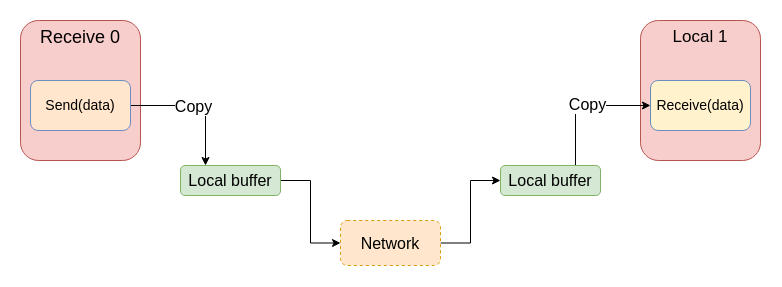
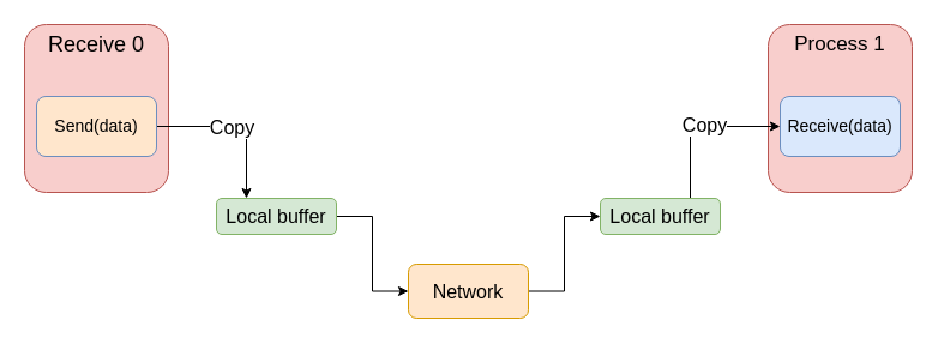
- <mxCell id="3" value="Local 1" style="rounded=1;whiteSpace=wrap;html=1;fillColor=#f8cecc;strokeColor=#b85450;fontSize=17;labelPosition=center;verticalLabelPosition=middle;align=center;verticalAlign=top;" vertex="1" parent="1"><mxGeometry x="640" y="20" width="120" height="140" as="geometry" /></mxCell>
+ <mxCell id="3" value="Process 1" style="rounded=1;whiteSpace=wrap;html=1;fillColor=#f8cecc;strokeColor=#b85450;fontSize=17;labelPosition=center;verticalLabelPosition=middle;align=center;verticalAlign=top;" vertex="1" parent="1"><mxGeometry x="640" y="20" width="120" height="140" as="geometry" /></mxCell>
- <mxCell id="4" value="Receive(data)" style="rounded=1;whiteSpace=wrap;html=1;fontSize=14;fillColor=#fff2cc;strokeColor=#6c8ebf;" vertex="1" parent="1"><mxGeometry x="650" y="80" width="100" height="50" as="geometry" /></mxCell>
+ <mxCell id="4" value="Receive(data)" style="rounded=1;whiteSpace=wrap;html=1;fontSize=14;fillColor=#dae8fc;strokeColor=#6c8ebf;" vertex="1" parent="1"><mxGeometry x="650" y="80" width="100" height="50" as="geometry" /></mxCell>
- <mxCell id="14" value="Network" style="rounded=1;whiteSpace=wrap;html=1;fontSize=16;fillColor=#ffe6cc;strokeColor=#d79b00;dashed=1;" vertex="1" parent="1"><mxGeometry x="340" y="220" width="100" height="45" as="geometry" /></mxCell>
+ <mxCell id="14" value="Network" style="rounded=1;whiteSpace=wrap;html=1;fontSize=16;fillColor=#ffe6cc;strokeColor=#d79b00;" vertex="1" parent="1"><mxGeometry x="340" y="220" width="100" height="45" as="geometry" /></mxCell>
